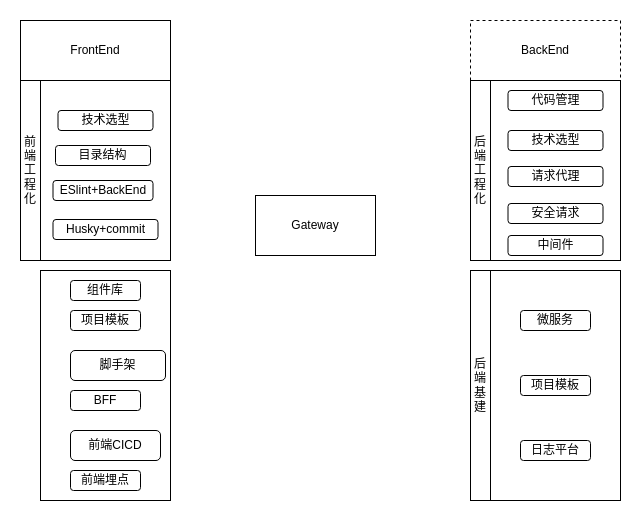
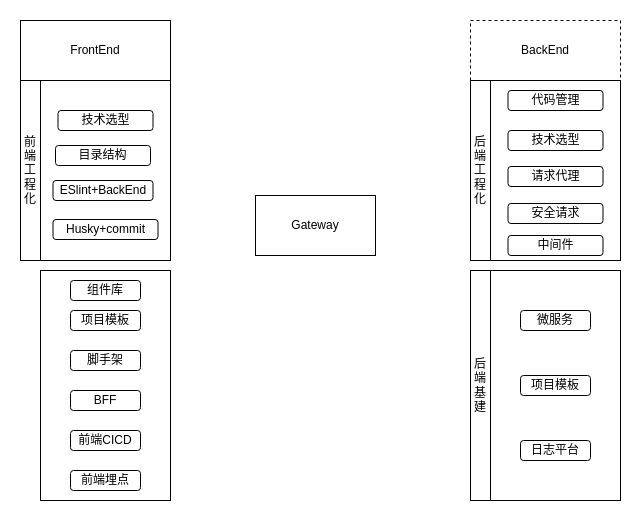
- <mxCell id="12" value="脚手架" style="rounded=1;whiteSpace=wrap;html=1;" vertex="1" parent="1"><mxGeometry x="70" y="350" width="95" height="30" as="geometry" /></mxCell>
+ <mxCell id="12" value="脚手架" style="rounded=1;whiteSpace=wrap;html=1;" vertex="1" parent="1"><mxGeometry x="70" y="350" width="70" height="20" as="geometry" /></mxCell>
- <mxCell id="14" value="前端CICD" style="rounded=1;whiteSpace=wrap;html=1;" vertex="1" parent="1"><mxGeometry x="70" y="430" width="90" height="30" as="geometry" /></mxCell>
+ <mxCell id="14" value="前端CICD" style="rounded=1;whiteSpace=wrap;html=1;" vertex="1" parent="1"><mxGeometry x="70" y="430" width="70" height="20" as="geometry" /></mxCell>
